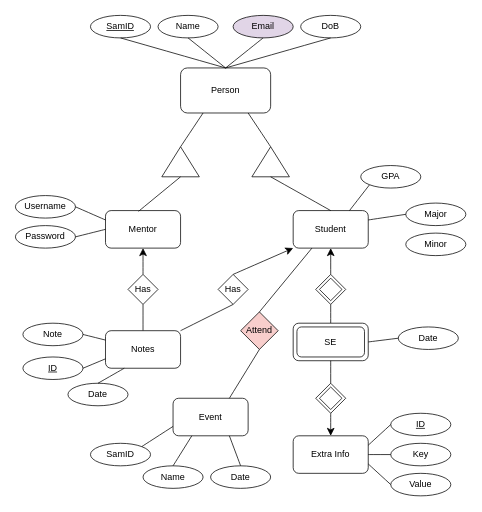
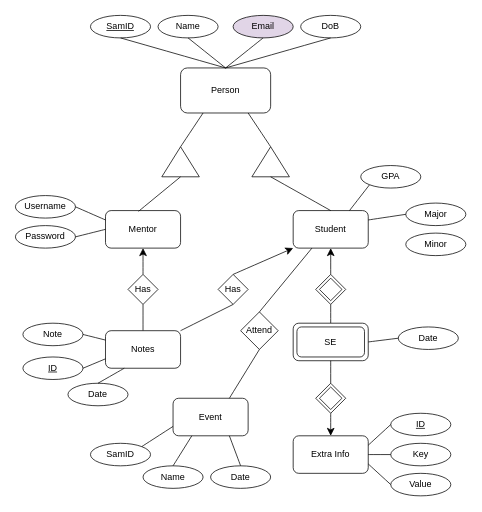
- <mxCell id="61" value="Attend" style="rhombus;whiteSpace=wrap;html=1;fillColor=#f8cecc;" vertex="1" parent="1"><mxGeometry x="320" y="415" width="50" height="50" as="geometry" /></mxCell>
+ <mxCell id="61" value="Attend" style="rhombus;whiteSpace=wrap;html=1;" vertex="1" parent="1"><mxGeometry x="320" y="415" width="50" height="50" as="geometry" /></mxCell>
